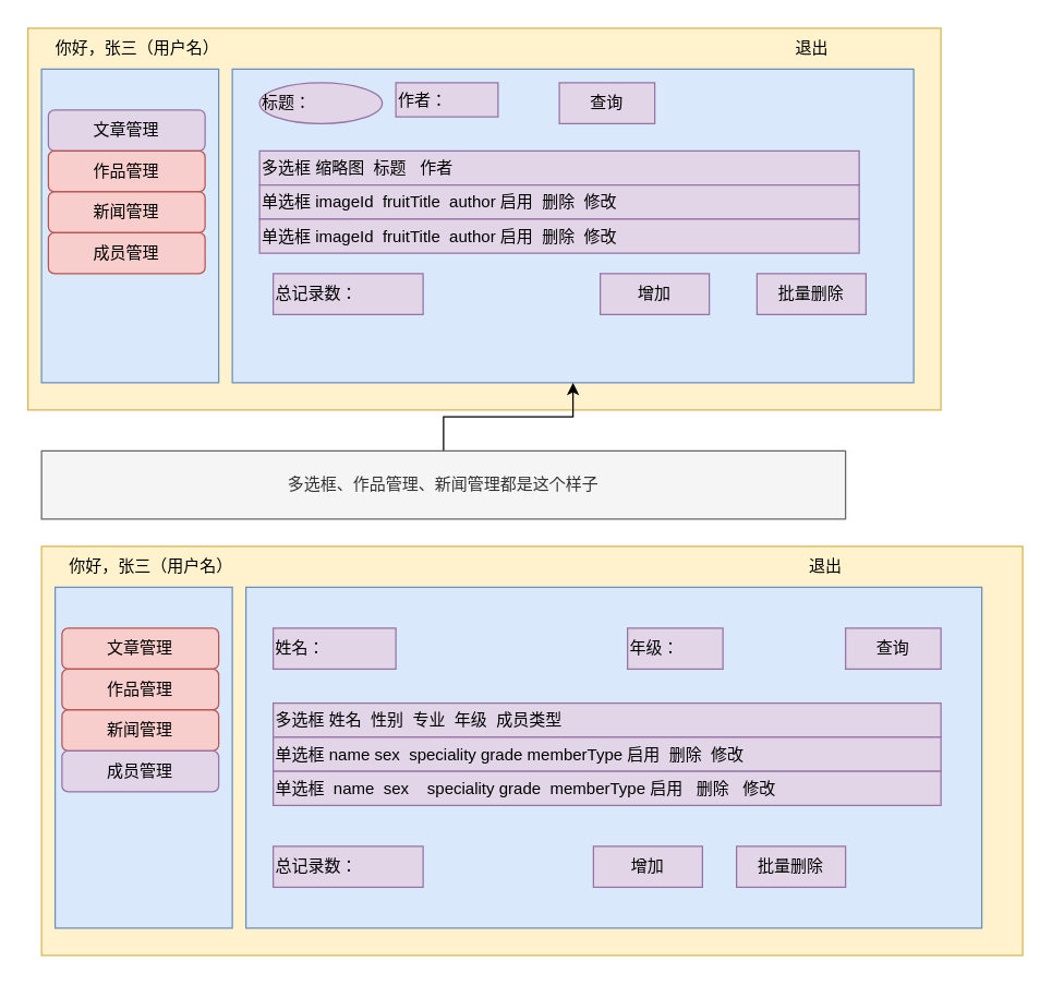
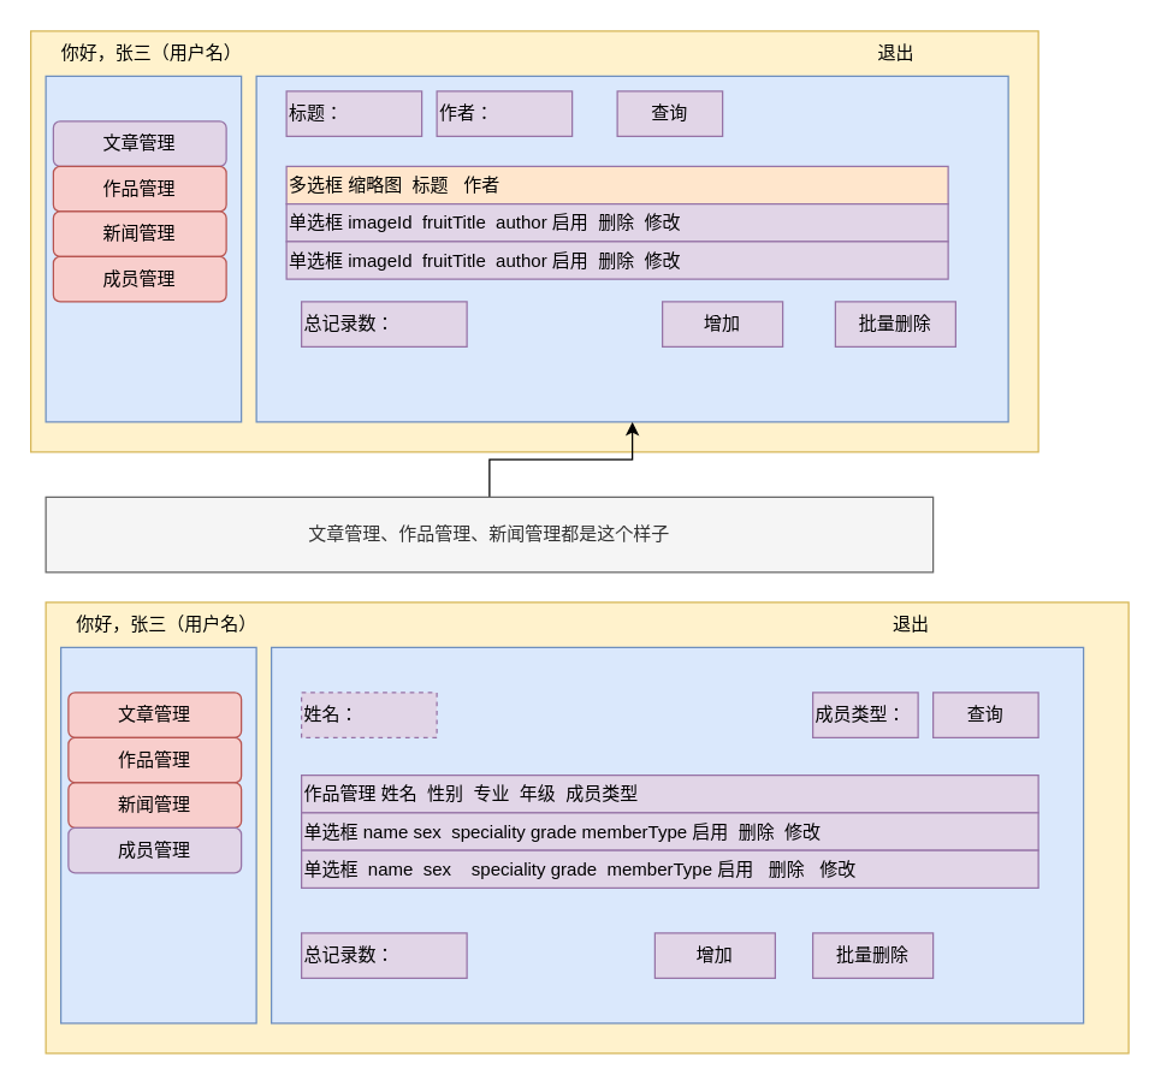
- <mxCell id="31" value="作者：" style="rounded=0;whiteSpace=wrap;html=1;align=left;fillColor=#e1d5e7;strokeColor=#9673a6;" vertex="1" parent="1"><mxGeometry x="290" y="60" width="75" height="25" as="geometry" /></mxCell>
+ <mxCell id="31" value="作者：" style="rounded=0;whiteSpace=wrap;html=1;align=left;fillColor=#e1d5e7;strokeColor=#9673a6;" vertex="1" parent="1"><mxGeometry x="290" y="60" width="90" height="30" as="geometry" /></mxCell>
- <mxCell id="30" value="标题：" style="ellipse;whiteSpace=wrap;html=1;align=left;fillColor=#e1d5e7;strokeColor=#9673a6;" vertex="1" parent="1"><mxGeometry x="190" y="60" width="90" height="30" as="geometry" /></mxCell>
+ <mxCell id="30" value="标题：" style="rounded=0;whiteSpace=wrap;html=1;align=left;fillColor=#e1d5e7;strokeColor=#9673a6;" vertex="1" parent="1"><mxGeometry x="190" y="60" width="90" height="30" as="geometry" /></mxCell>
- <mxCell id="11" value="多选框&lt;span style=&quot;white-space: pre;&quot;&gt; &lt;/span&gt;缩略图&lt;span style=&quot;white-space: pre;&quot;&gt; &lt;/span&gt;&lt;span style=&quot;white-space: pre;&quot;&gt; &lt;/span&gt;标题&lt;span style=&quot;white-space: pre;&quot;&gt; &lt;/span&gt;&lt;span style=&quot;white-space: pre;&quot;&gt; &lt;/span&gt;&lt;span style=&quot;white-space: pre;&quot;&gt; &lt;/span&gt;作者" style="rounded=0;whiteSpace=wrap;html=1;align=left;fillColor=#e1d5e7;strokeColor=#9673a6;" parent="1" vertex="1"><mxGeometry x="190" y="110" width="440" height="25" as="geometry" /></mxCell>
+ <mxCell id="11" value="多选框&lt;span style=&quot;white-space: pre;&quot;&gt; &lt;/span&gt;缩略图&lt;span style=&quot;white-space: pre;&quot;&gt; &lt;/span&gt;&lt;span style=&quot;white-space: pre;&quot;&gt; &lt;/span&gt;标题&lt;span style=&quot;white-space: pre;&quot;&gt; &lt;/span&gt;&lt;span style=&quot;white-space: pre;&quot;&gt; &lt;/span&gt;&lt;span style=&quot;white-space: pre;&quot;&gt; &lt;/span&gt;作者" style="rounded=0;whiteSpace=wrap;html=1;align=left;fillColor=#ffe6cc;strokeColor=#9673a6;" parent="1" vertex="1"><mxGeometry x="190" y="110" width="440" height="25" as="geometry" /></mxCell>
- <mxCell id="15" value="多选框、作品管理、新闻管理都是这个样子" style="rounded=0;whiteSpace=wrap;html=1;fillColor=#f5f5f5;fontColor=#333333;strokeColor=#666666;" parent="1" vertex="1"><mxGeometry x="30" y="330" width="590" height="50" as="geometry" /></mxCell>
+ <mxCell id="15" value="文章管理、作品管理、新闻管理都是这个样子" style="rounded=0;whiteSpace=wrap;html=1;fillColor=#f5f5f5;fontColor=#333333;strokeColor=#666666;" parent="1" vertex="1"><mxGeometry x="30" y="330" width="590" height="50" as="geometry" /></mxCell>
- <mxCell id="37" value="姓名：" style="rounded=0;whiteSpace=wrap;html=1;align=left;fillColor=#e1d5e7;strokeColor=#9673a6;" vertex="1" parent="1"><mxGeometry x="200" y="460" width="90" height="30" as="geometry" /></mxCell>
+ <mxCell id="37" value="姓名：" style="rounded=0;whiteSpace=wrap;html=1;align=left;fillColor=#e1d5e7;strokeColor=#9673a6;dashed=1;" vertex="1" parent="1"><mxGeometry x="200" y="460" width="90" height="30" as="geometry" /></mxCell>
- <mxCell id="39" value="年级：" style="rounded=0;whiteSpace=wrap;html=1;align=left;fillColor=#e1d5e7;strokeColor=#9673a6;" vertex="1" parent="1"><mxGeometry x="460" y="460" width="70" height="30" as="geometry" /></mxCell>
+ <mxCell id="40" value="成员类型：" style="rounded=0;whiteSpace=wrap;html=1;align=left;fillColor=#e1d5e7;strokeColor=#9673a6;" vertex="1" parent="1"><mxGeometry x="540" y="460" width="70" height="30" as="geometry" /></mxCell>
- <mxCell id="25" value="多选框&lt;span style=&quot;white-space: pre;&quot;&gt; &lt;/span&gt;姓名&lt;span style=&quot;white-space: pre;&quot;&gt; &lt;/span&gt;&lt;span style=&quot;white-space: pre;&quot;&gt; &lt;/span&gt;性别&lt;span style=&quot;white-space: pre;&quot;&gt; &lt;/span&gt;&lt;span style=&quot;white-space: pre;&quot;&gt; &lt;/span&gt;专业&lt;span style=&quot;white-space: pre;&quot;&gt; &lt;/span&gt;&lt;span style=&quot;white-space: pre;&quot;&gt; &lt;/span&gt;年级&lt;span style=&quot;white-space: pre;&quot;&gt; &lt;span style=&quot;white-space: pre;&quot;&gt; &lt;/span&gt;成员&lt;/span&gt;类型" style="rounded=0;whiteSpace=wrap;html=1;align=left;fillColor=#e1d5e7;strokeColor=#9673a6;" vertex="1" parent="1"><mxGeometry x="200" y="515" width="490" height="25" as="geometry" /></mxCell>
+ <mxCell id="25" value="作品管理&lt;span style=&quot;white-space: pre;&quot;&gt; &lt;/span&gt;姓名&lt;span style=&quot;white-space: pre;&quot;&gt; &lt;/span&gt;&lt;span style=&quot;white-space: pre;&quot;&gt; &lt;/span&gt;性别&lt;span style=&quot;white-space: pre;&quot;&gt; &lt;/span&gt;&lt;span style=&quot;white-space: pre;&quot;&gt; &lt;/span&gt;专业&lt;span style=&quot;white-space: pre;&quot;&gt; &lt;/span&gt;&lt;span style=&quot;white-space: pre;&quot;&gt; &lt;/span&gt;年级&lt;span style=&quot;white-space: pre;&quot;&gt; &lt;span style=&quot;white-space: pre;&quot;&gt; &lt;/span&gt;成员&lt;/span&gt;类型" style="rounded=0;whiteSpace=wrap;html=1;align=left;fillColor=#e1d5e7;strokeColor=#9673a6;" vertex="1" parent="1"><mxGeometry x="200" y="515" width="490" height="25" as="geometry" /></mxCell>
